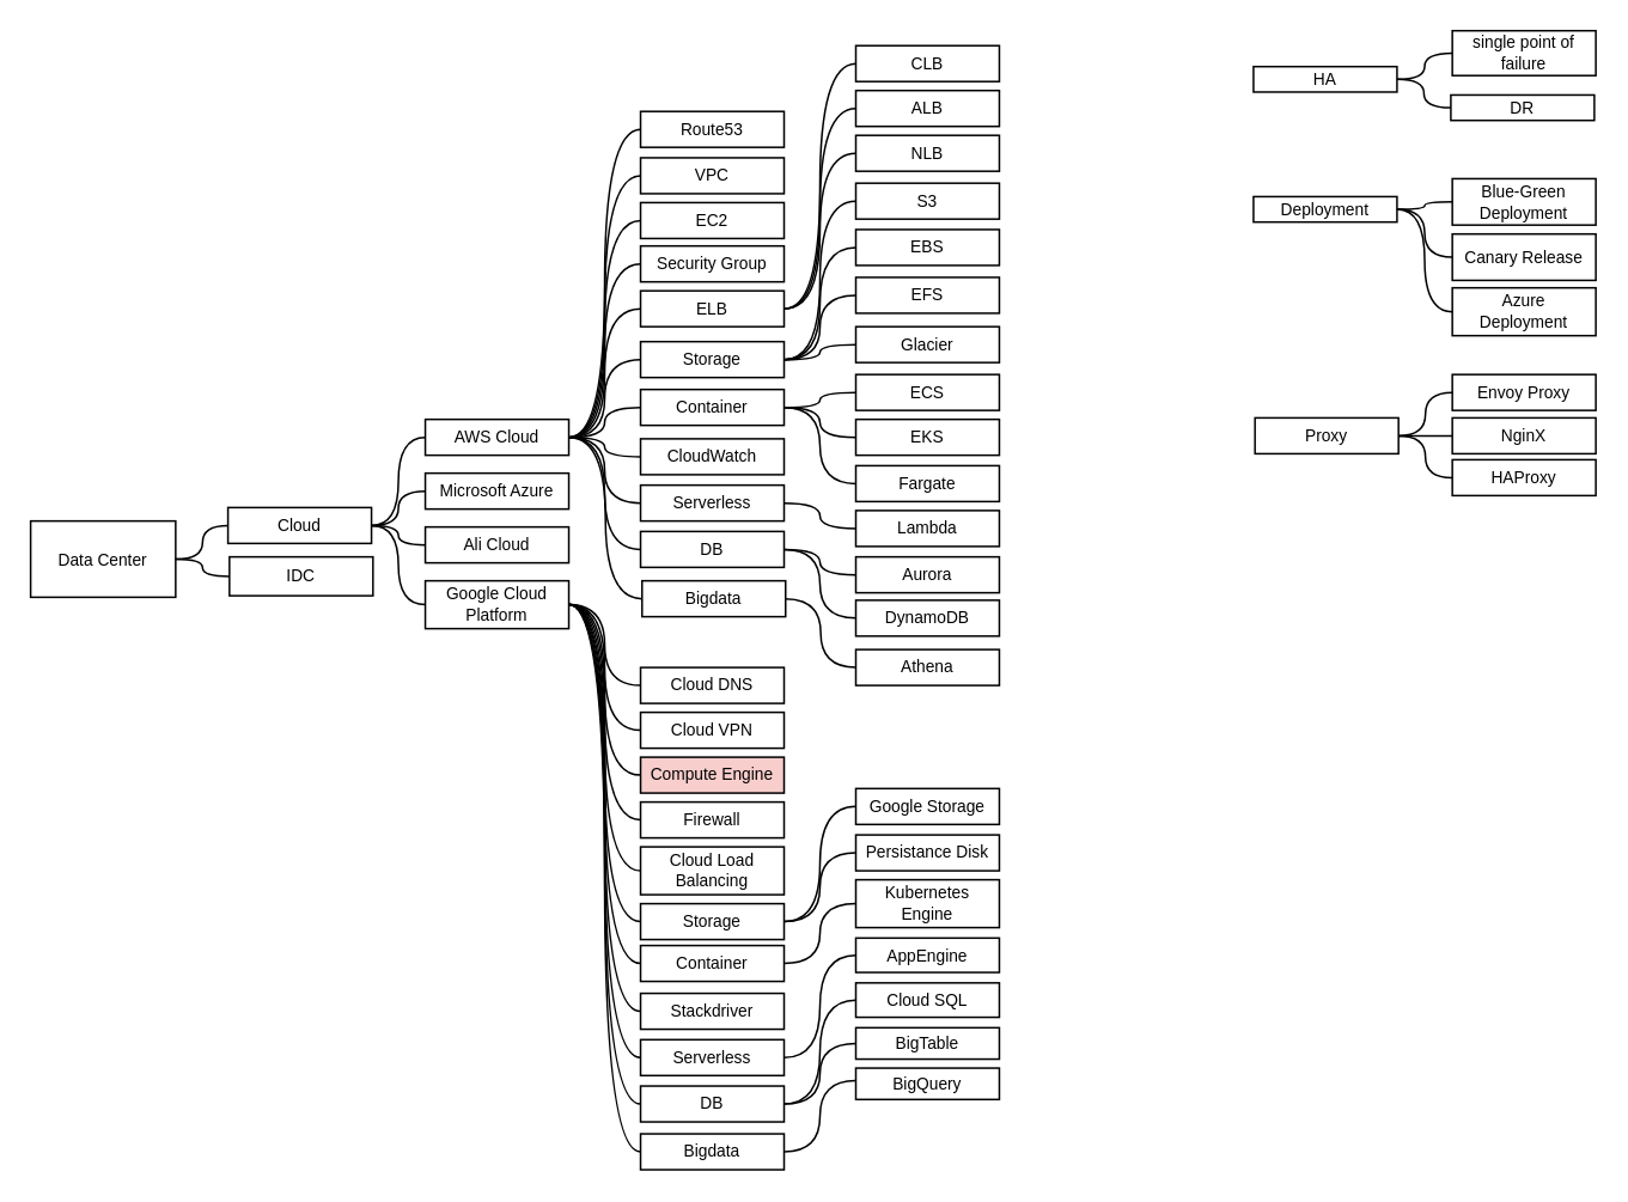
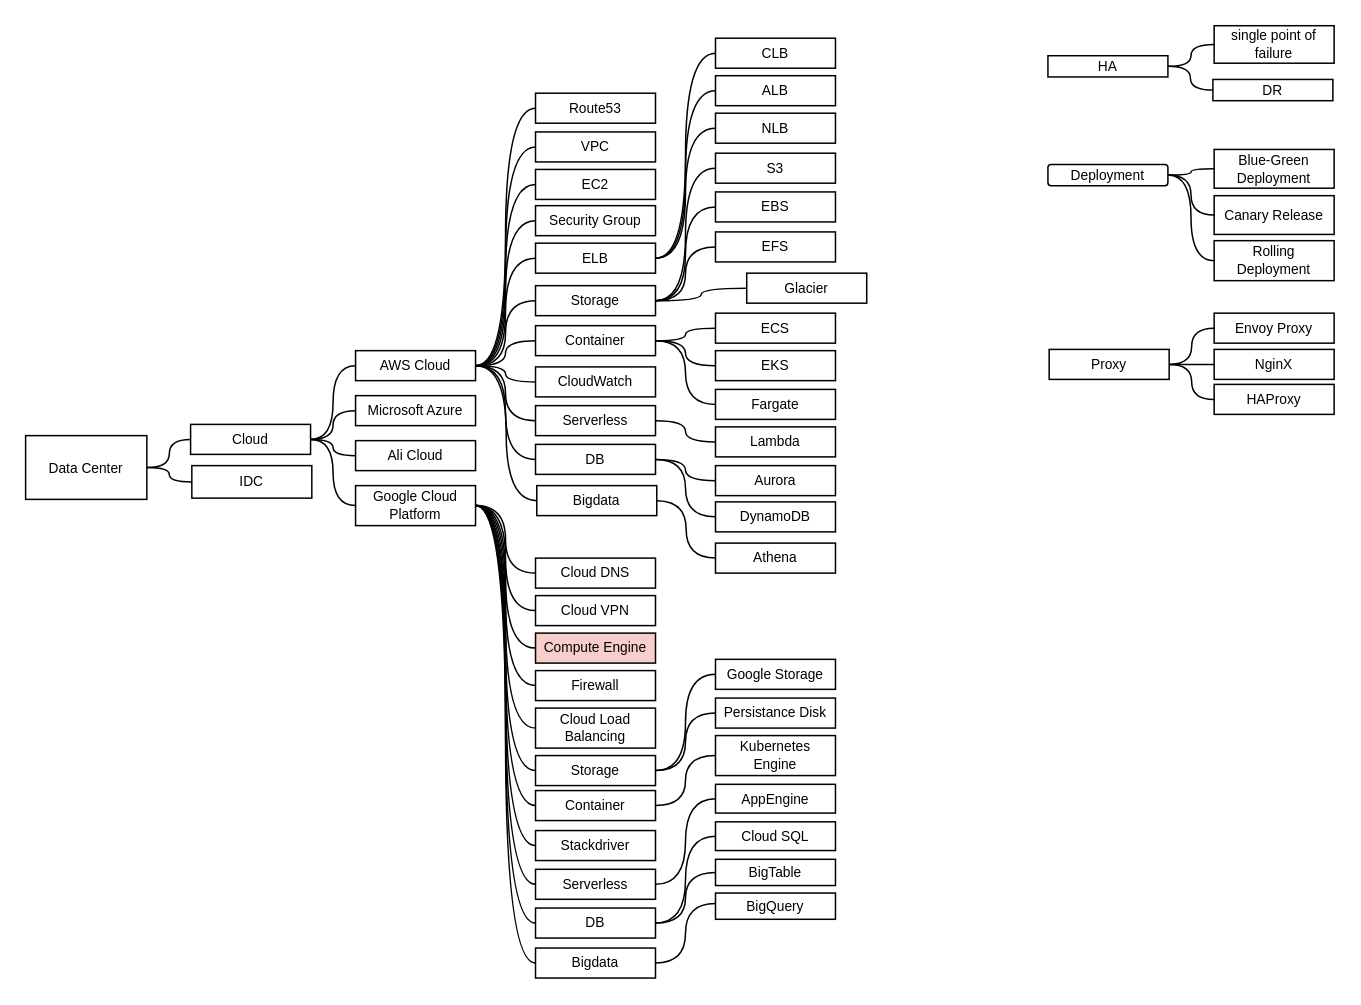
- <mxCell id="113" value="Deployment" style="html=1;whiteSpace=wrap;;fontSize=11;fontColor=#000000;spacing=5;strokeOpacity=100;strokeWidth=1.2;" vertex="1" parent="1"><mxGeometry x="838" y="131" width="96" height="17" as="geometry" /></mxCell>
+ <mxCell id="113" value="Deployment" style="html=1;whiteSpace=wrap;fontSize=11;fontColor=#000000;spacing=5;strokeOpacity=100;strokeWidth=1.2;rounded=1;" vertex="1" parent="1"><mxGeometry x="838" y="131" width="96" height="17" as="geometry" /></mxCell>
- <mxCell id="117" value="Azure Deployment" style="html=1;whiteSpace=wrap;;fontSize=11;fontColor=#000000;spacing=5;strokeOpacity=100;strokeWidth=1.2;" vertex="1" parent="1"><mxGeometry x="971" y="192" width="96" height="32" as="geometry" /></mxCell>
+ <mxCell id="117" value="Rolling Deployment" style="html=1;whiteSpace=wrap;;fontSize=11;fontColor=#000000;spacing=5;strokeOpacity=100;strokeWidth=1.2;" vertex="1" parent="1"><mxGeometry x="971" y="192" width="96" height="32" as="geometry" /></mxCell>
- <mxCell id="50" value="Glacier" style="html=1;whiteSpace=wrap;;fontSize=11;fontColor=#000000;spacing=5;strokeOpacity=100;strokeWidth=1.2;" vertex="1" parent="1"><mxGeometry x="572" y="218" width="96" height="24" as="geometry" /></mxCell>
+ <mxCell id="50" value="Glacier" style="html=1;whiteSpace=wrap;;fontSize=11;fontColor=#000000;spacing=5;strokeOpacity=100;strokeWidth=1.2;" vertex="1" parent="1"><mxGeometry x="597" y="218" width="96" height="24" as="geometry" /></mxCell>
